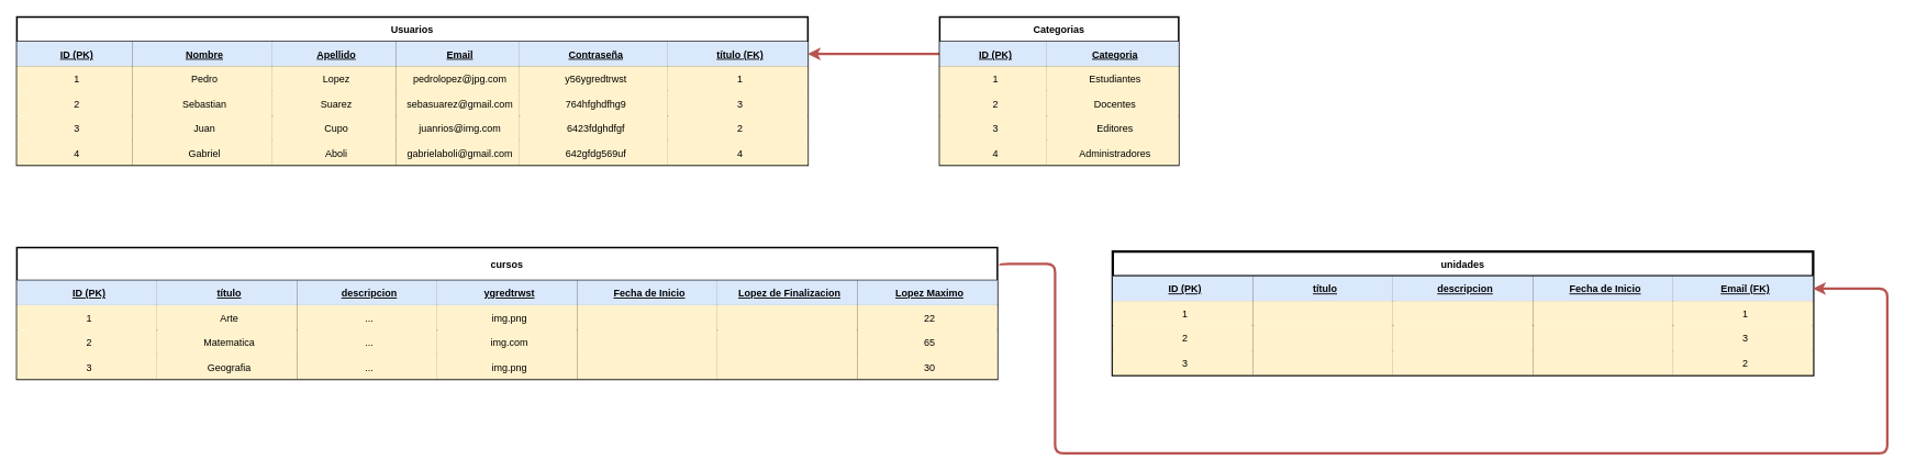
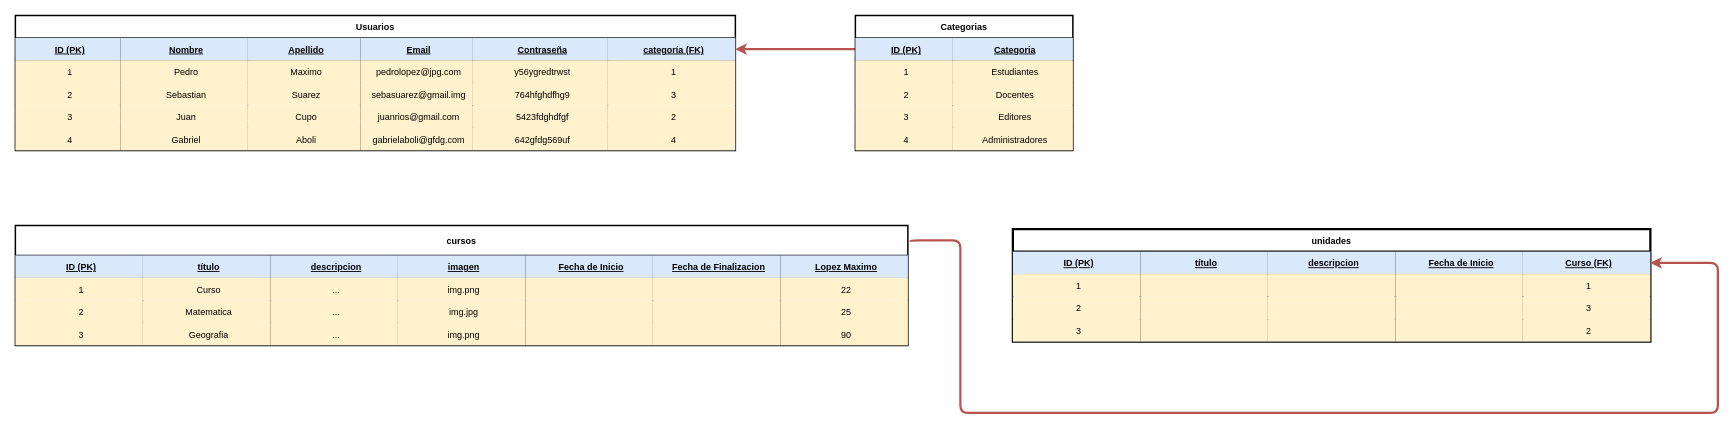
- <mxCell id="9" value="título (FK)" style="shape=partialRectangle;connectable=0;fillColor=#dae8fc;top=0;left=0;bottom=0;right=0;align=center;spacingLeft=6;fontStyle=5;overflow=hidden;rounded=0;sketch=0;strokeColor=#6c8ebf;" vertex="1" parent="3"><mxGeometry x="790" width="170" height="30" as="geometry"><mxRectangle width="170" height="30" as="alternateBounds" /></mxGeometry></mxCell>
+ <mxCell id="9" value="categoría (FK)" style="shape=partialRectangle;connectable=0;fillColor=#dae8fc;top=0;left=0;bottom=0;right=0;align=center;spacingLeft=6;fontStyle=5;overflow=hidden;rounded=0;sketch=0;strokeColor=#6c8ebf;" vertex="1" parent="3"><mxGeometry x="790" width="170" height="30" as="geometry"><mxRectangle width="170" height="30" as="alternateBounds" /></mxGeometry></mxCell>
- <mxCell id="13" value="Lopez" style="shape=partialRectangle;connectable=0;fillColor=#fff2cc;top=0;left=0;bottom=0;right=0;align=center;spacingLeft=6;overflow=hidden;rounded=0;sketch=0;strokeColor=#d6b656;" vertex="1" parent="10"><mxGeometry x="310" width="150" height="30" as="geometry"><mxRectangle width="150" height="30" as="alternateBounds" /></mxGeometry></mxCell>
+ <mxCell id="13" value="Maximo" style="shape=partialRectangle;connectable=0;fillColor=#fff2cc;top=0;left=0;bottom=0;right=0;align=center;spacingLeft=6;overflow=hidden;rounded=0;sketch=0;strokeColor=#d6b656;" vertex="1" parent="10"><mxGeometry x="310" width="150" height="30" as="geometry"><mxRectangle width="150" height="30" as="alternateBounds" /></mxGeometry></mxCell>
- <mxCell id="21" value="sebasuarez@gmail.com" style="shape=partialRectangle;connectable=0;fillColor=#fff2cc;top=0;left=0;bottom=0;right=0;align=center;spacingLeft=6;overflow=hidden;rounded=0;sketch=0;strokeColor=#d6b656;" vertex="1" parent="17"><mxGeometry x="460" width="150" height="30" as="geometry"><mxRectangle width="150" height="30" as="alternateBounds" /></mxGeometry></mxCell>
+ <mxCell id="21" value="sebasuarez@gmail.img" style="shape=partialRectangle;connectable=0;fillColor=#fff2cc;top=0;left=0;bottom=0;right=0;align=center;spacingLeft=6;overflow=hidden;rounded=0;sketch=0;strokeColor=#d6b656;" vertex="1" parent="17"><mxGeometry x="460" width="150" height="30" as="geometry"><mxRectangle width="150" height="30" as="alternateBounds" /></mxGeometry></mxCell>
- <mxCell id="28" value="juanrios@img.com" style="shape=partialRectangle;connectable=0;fillColor=#fff2cc;top=0;left=0;bottom=0;right=0;align=center;spacingLeft=6;overflow=hidden;rounded=0;sketch=0;strokeColor=#d6b656;" vertex="1" parent="24"><mxGeometry x="460" width="150" height="30" as="geometry"><mxRectangle width="150" height="30" as="alternateBounds" /></mxGeometry></mxCell>
+ <mxCell id="28" value="juanrios@gmail.com" style="shape=partialRectangle;connectable=0;fillColor=#fff2cc;top=0;left=0;bottom=0;right=0;align=center;spacingLeft=6;overflow=hidden;rounded=0;sketch=0;strokeColor=#d6b656;" vertex="1" parent="24"><mxGeometry x="460" width="150" height="30" as="geometry"><mxRectangle width="150" height="30" as="alternateBounds" /></mxGeometry></mxCell>
- <mxCell id="29" value="6423fdghdfgf" style="shape=partialRectangle;connectable=0;fillColor=#fff2cc;top=0;left=0;bottom=0;right=0;align=center;spacingLeft=6;overflow=hidden;rounded=0;sketch=0;strokeColor=#d6b656;" vertex="1" parent="24"><mxGeometry x="610" width="180" height="30" as="geometry"><mxRectangle width="180" height="30" as="alternateBounds" /></mxGeometry></mxCell>
+ <mxCell id="29" value="5423fdghdfgf" style="shape=partialRectangle;connectable=0;fillColor=#fff2cc;top=0;left=0;bottom=0;right=0;align=center;spacingLeft=6;overflow=hidden;rounded=0;sketch=0;strokeColor=#d6b656;" vertex="1" parent="24"><mxGeometry x="610" width="180" height="30" as="geometry"><mxRectangle width="180" height="30" as="alternateBounds" /></mxGeometry></mxCell>
- <mxCell id="35" value="gabrielaboli@gmail.com" style="shape=partialRectangle;connectable=0;fillColor=#fff2cc;top=0;left=0;bottom=0;right=0;align=center;spacingLeft=6;overflow=hidden;rounded=0;sketch=0;strokeColor=#d6b656;" vertex="1" parent="31"><mxGeometry x="460" width="150" height="30" as="geometry"><mxRectangle width="150" height="30" as="alternateBounds" /></mxGeometry></mxCell>
+ <mxCell id="35" value="gabrielaboli@gfdg.com" style="shape=partialRectangle;connectable=0;fillColor=#fff2cc;top=0;left=0;bottom=0;right=0;align=center;spacingLeft=6;overflow=hidden;rounded=0;sketch=0;strokeColor=#d6b656;" vertex="1" parent="31"><mxGeometry x="460" width="150" height="30" as="geometry"><mxRectangle width="150" height="30" as="alternateBounds" /></mxGeometry></mxCell>
- <mxCell id="61" value="Email (FK)" style="shape=partialRectangle;connectable=0;fillColor=#dae8fc;top=0;left=0;bottom=0;right=0;align=center;spacingLeft=6;fontStyle=5;overflow=hidden;rounded=0;sketch=0;strokeColor=#6c8ebf;" vertex="1" parent="56"><mxGeometry x="680" width="170" height="30" as="geometry"><mxRectangle width="170" height="30" as="alternateBounds" /></mxGeometry></mxCell>
+ <mxCell id="61" value="Curso (FK)" style="shape=partialRectangle;connectable=0;fillColor=#dae8fc;top=0;left=0;bottom=0;right=0;align=center;spacingLeft=6;fontStyle=5;overflow=hidden;rounded=0;sketch=0;strokeColor=#6c8ebf;" vertex="1" parent="56"><mxGeometry x="680" width="170" height="30" as="geometry"><mxRectangle width="170" height="30" as="alternateBounds" /></mxGeometry></mxCell>
- <mxCell id="86" value="ygredtrwst" style="shape=partialRectangle;connectable=0;fillColor=#dae8fc;top=0;left=0;bottom=0;right=0;align=center;spacingLeft=6;fontStyle=5;overflow=hidden;rounded=0;sketch=0;strokeColor=#6c8ebf;" vertex="1" parent="82"><mxGeometry x="510" width="170" height="30" as="geometry"><mxRectangle width="170" height="30" as="alternateBounds" /></mxGeometry></mxCell>
+ <mxCell id="86" value="imagen" style="shape=partialRectangle;connectable=0;fillColor=#dae8fc;top=0;left=0;bottom=0;right=0;align=center;spacingLeft=6;fontStyle=5;overflow=hidden;rounded=0;sketch=0;strokeColor=#6c8ebf;" vertex="1" parent="82"><mxGeometry x="510" width="170" height="30" as="geometry"><mxRectangle width="170" height="30" as="alternateBounds" /></mxGeometry></mxCell>
- <mxCell id="88" value="Lopez de Finalizacion" style="shape=partialRectangle;connectable=0;fillColor=#dae8fc;top=0;left=0;bottom=0;right=0;align=center;spacingLeft=6;fontStyle=5;overflow=hidden;rounded=0;sketch=0;strokeColor=#6c8ebf;" vertex="1" parent="82"><mxGeometry x="850" width="170" height="30" as="geometry"><mxRectangle width="170" height="30" as="alternateBounds" /></mxGeometry></mxCell>
+ <mxCell id="88" value="Fecha de Finalizacion" style="shape=partialRectangle;connectable=0;fillColor=#dae8fc;top=0;left=0;bottom=0;right=0;align=center;spacingLeft=6;fontStyle=5;overflow=hidden;rounded=0;sketch=0;strokeColor=#6c8ebf;" vertex="1" parent="82"><mxGeometry x="850" width="170" height="30" as="geometry"><mxRectangle width="170" height="30" as="alternateBounds" /></mxGeometry></mxCell>
- <mxCell id="92" value="Arte" style="shape=partialRectangle;connectable=0;fillColor=#fff2cc;top=0;left=0;bottom=0;right=0;align=center;spacingLeft=6;overflow=hidden;rounded=0;sketch=0;strokeColor=#d6b656;" vertex="1" parent="90"><mxGeometry x="170" width="170" height="30" as="geometry"><mxRectangle width="170" height="30" as="alternateBounds" /></mxGeometry></mxCell>
+ <mxCell id="92" value="Curso" style="shape=partialRectangle;connectable=0;fillColor=#fff2cc;top=0;left=0;bottom=0;right=0;align=center;spacingLeft=6;overflow=hidden;rounded=0;sketch=0;strokeColor=#d6b656;" vertex="1" parent="90"><mxGeometry x="170" width="170" height="30" as="geometry"><mxRectangle width="170" height="30" as="alternateBounds" /></mxGeometry></mxCell>
- <mxCell id="102" value="img.com" style="shape=partialRectangle;connectable=0;fillColor=#fff2cc;top=0;left=0;bottom=0;right=0;align=center;spacingLeft=6;overflow=hidden;rounded=0;sketch=0;strokeColor=#d6b656;" vertex="1" parent="98"><mxGeometry x="510" width="170" height="30" as="geometry"><mxRectangle width="170" height="30" as="alternateBounds" /></mxGeometry></mxCell>
+ <mxCell id="102" value="img.jpg" style="shape=partialRectangle;connectable=0;fillColor=#fff2cc;top=0;left=0;bottom=0;right=0;align=center;spacingLeft=6;overflow=hidden;rounded=0;sketch=0;strokeColor=#d6b656;" vertex="1" parent="98"><mxGeometry x="510" width="170" height="30" as="geometry"><mxRectangle width="170" height="30" as="alternateBounds" /></mxGeometry></mxCell>
- <mxCell id="105" value="65" style="shape=partialRectangle;connectable=0;fillColor=#fff2cc;top=0;left=0;bottom=0;right=0;align=center;spacingLeft=6;overflow=hidden;rounded=0;sketch=0;strokeColor=#d6b656;" vertex="1" parent="98"><mxGeometry x="1020" width="170" height="30" as="geometry"><mxRectangle width="170" height="30" as="alternateBounds" /></mxGeometry></mxCell>
+ <mxCell id="105" value="25" style="shape=partialRectangle;connectable=0;fillColor=#fff2cc;top=0;left=0;bottom=0;right=0;align=center;spacingLeft=6;overflow=hidden;rounded=0;sketch=0;strokeColor=#d6b656;" vertex="1" parent="98"><mxGeometry x="1020" width="170" height="30" as="geometry"><mxRectangle width="170" height="30" as="alternateBounds" /></mxGeometry></mxCell>
- <mxCell id="113" value="30" style="shape=partialRectangle;connectable=0;fillColor=#fff2cc;top=0;left=0;bottom=0;right=0;align=center;spacingLeft=6;overflow=hidden;rounded=0;sketch=0;strokeColor=#d6b656;" vertex="1" parent="106"><mxGeometry x="1020" width="170" height="30" as="geometry"><mxRectangle width="170" height="30" as="alternateBounds" /></mxGeometry></mxCell>
+ <mxCell id="113" value="90" style="shape=partialRectangle;connectable=0;fillColor=#fff2cc;top=0;left=0;bottom=0;right=0;align=center;spacingLeft=6;overflow=hidden;rounded=0;sketch=0;strokeColor=#d6b656;" vertex="1" parent="106"><mxGeometry x="1020" width="170" height="30" as="geometry"><mxRectangle width="170" height="30" as="alternateBounds" /></mxGeometry></mxCell>
